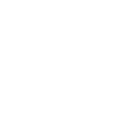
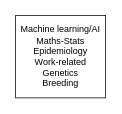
+ <mxCell id="2" value="Machine learning/AI&lt;br&gt;Maths-Stats&lt;br&gt;Epidemiology&lt;br&gt;Work-related&lt;br&gt;Genetics&lt;br&gt;Breeding" style="rounded=0;whiteSpace=wrap;html=1;" vertex="1" parent="1"><mxGeometry x="20" y="20" width="120" height="110" as="geometry" /></mxCell>
